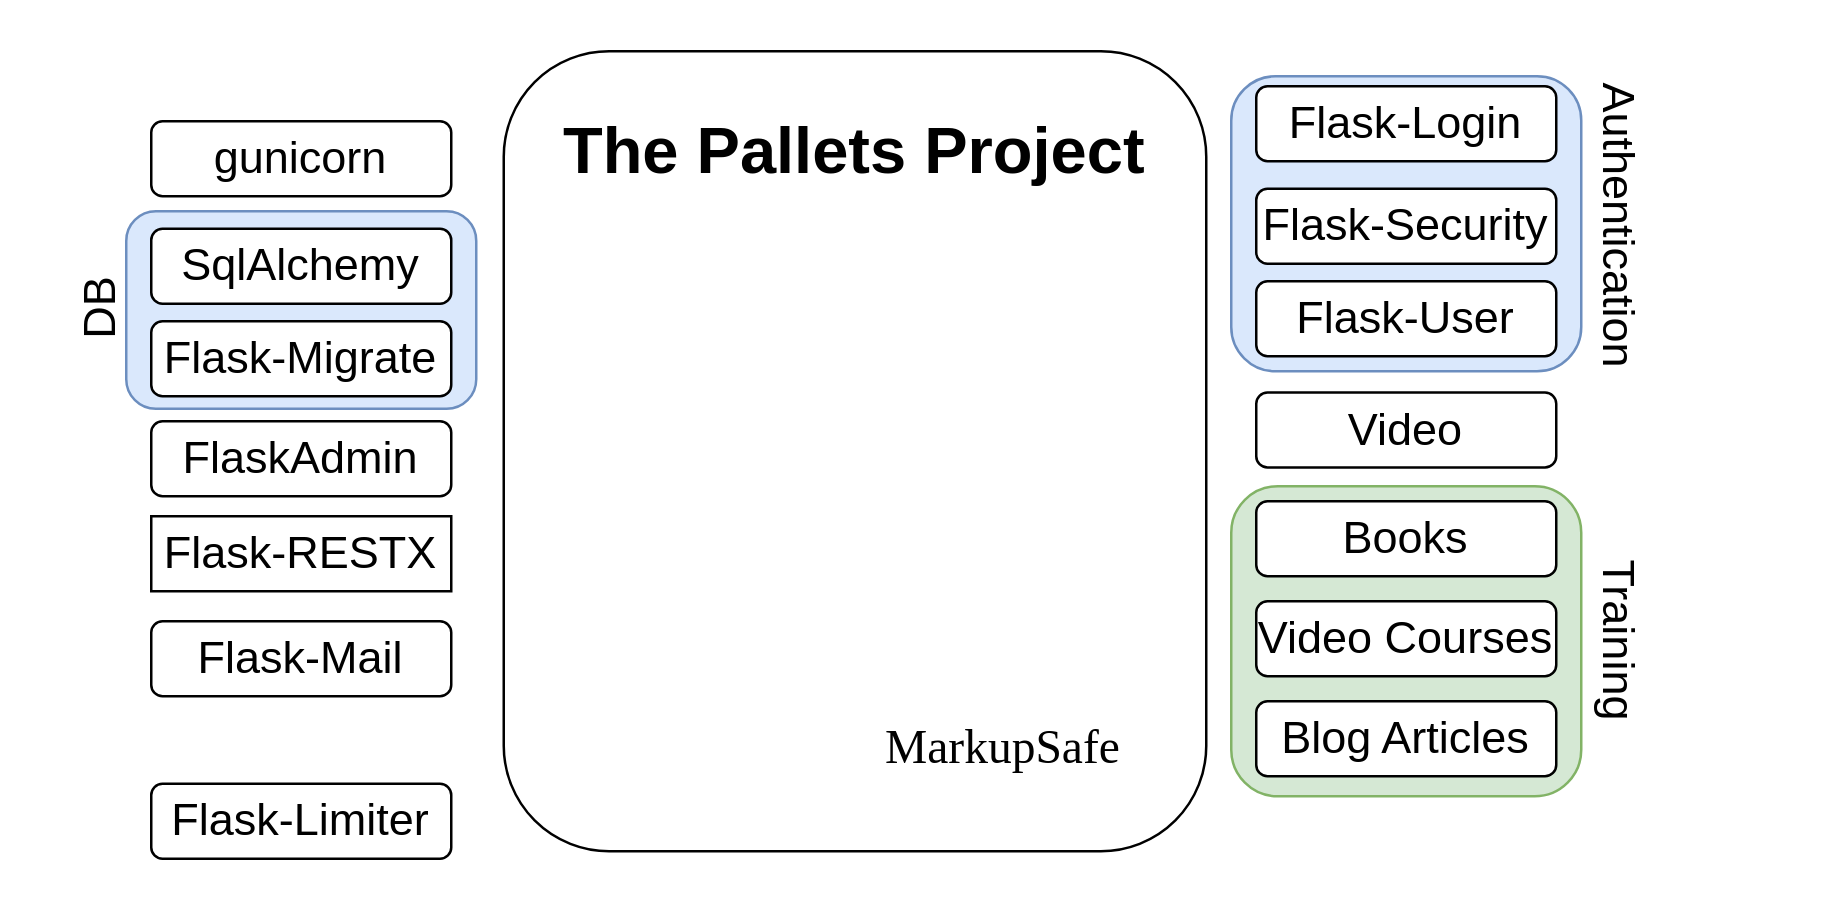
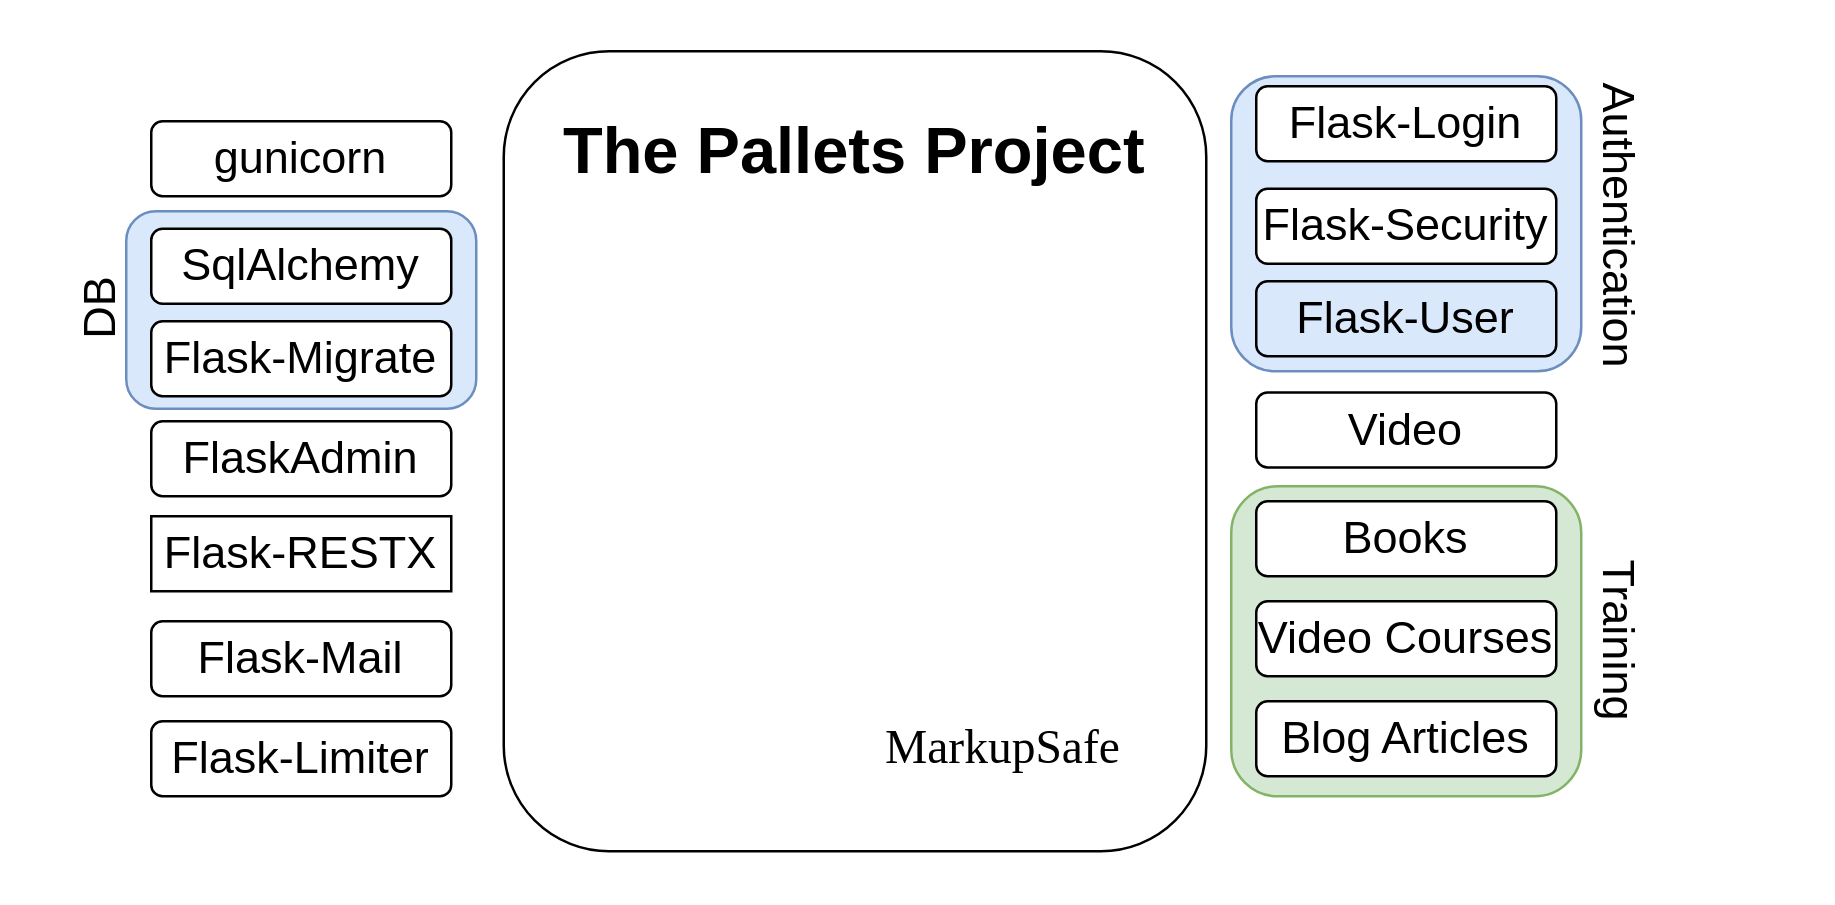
- <mxCell id="19" value="&lt;font style=&quot;font-size: 18px&quot;&gt;Flask-User&lt;/font&gt;" style="rounded=1;whiteSpace=wrap;html=1;fontSize=19;" vertex="1" parent="1"><mxGeometry x="502" y="112" width="120" height="30" as="geometry" /></mxCell>
+ <mxCell id="19" value="&lt;font style=&quot;font-size: 18px&quot;&gt;Flask-User&lt;/font&gt;" style="rounded=1;whiteSpace=wrap;html=1;fontSize=19;fillColor=#dae8fc;" vertex="1" parent="1"><mxGeometry x="502" y="112" width="120" height="30" as="geometry" /></mxCell>
- <mxCell id="24" value="&lt;font style=&quot;font-size: 18px&quot;&gt;Flask-Limiter&lt;/font&gt;" style="rounded=1;whiteSpace=wrap;html=1;fontSize=19;" vertex="1" parent="1"><mxGeometry x="60" y="313" width="120" height="30" as="geometry" /></mxCell>
+ <mxCell id="24" value="&lt;font style=&quot;font-size: 18px&quot;&gt;Flask-Limiter&lt;/font&gt;" style="rounded=1;whiteSpace=wrap;html=1;fontSize=19;" vertex="1" parent="1"><mxGeometry x="60" y="288" width="120" height="30" as="geometry" /></mxCell>
